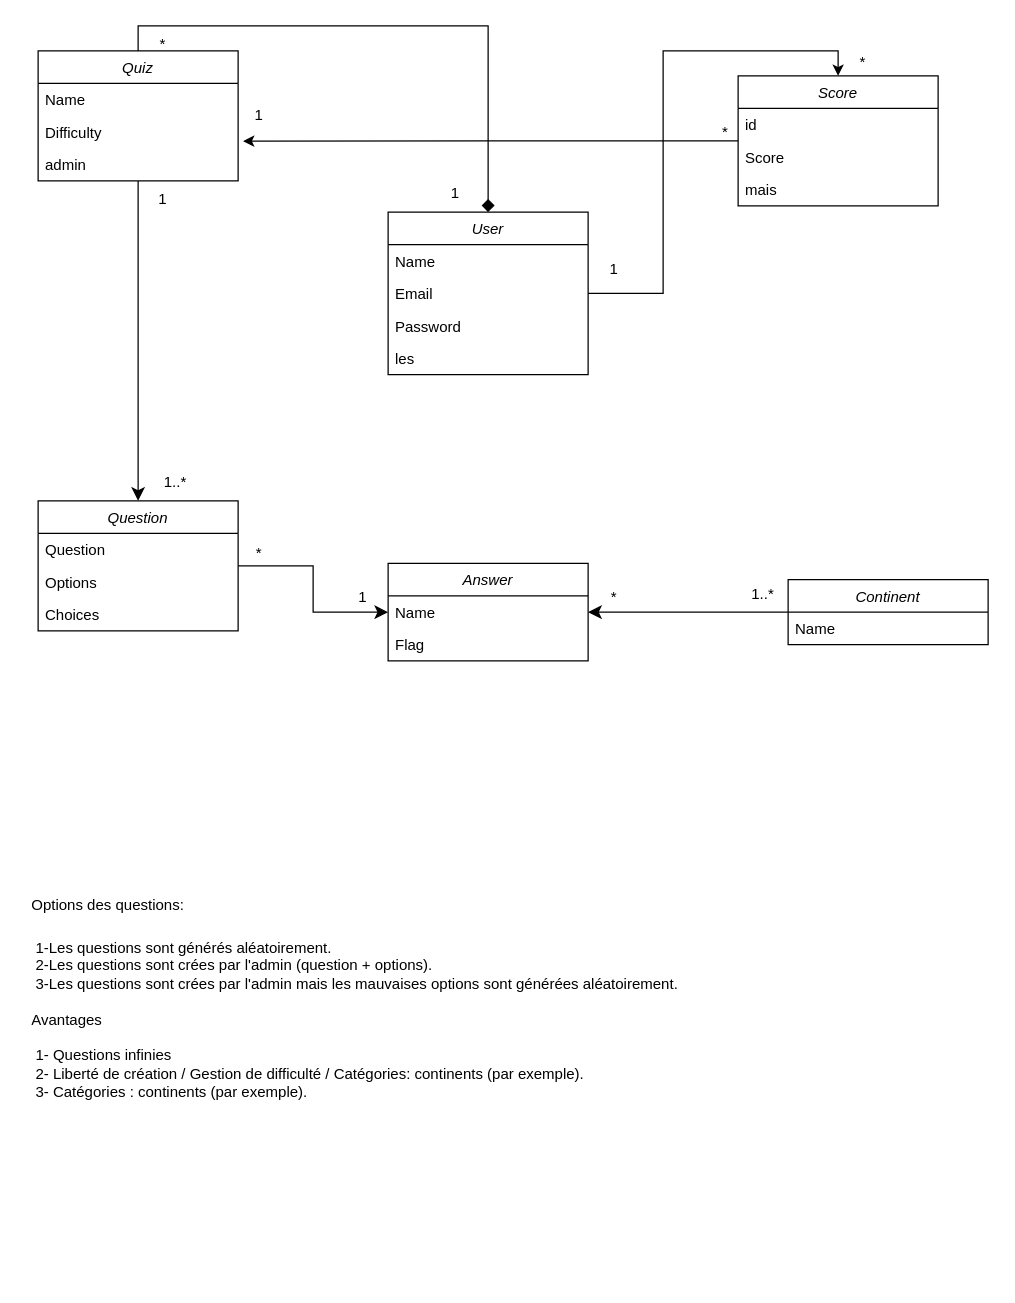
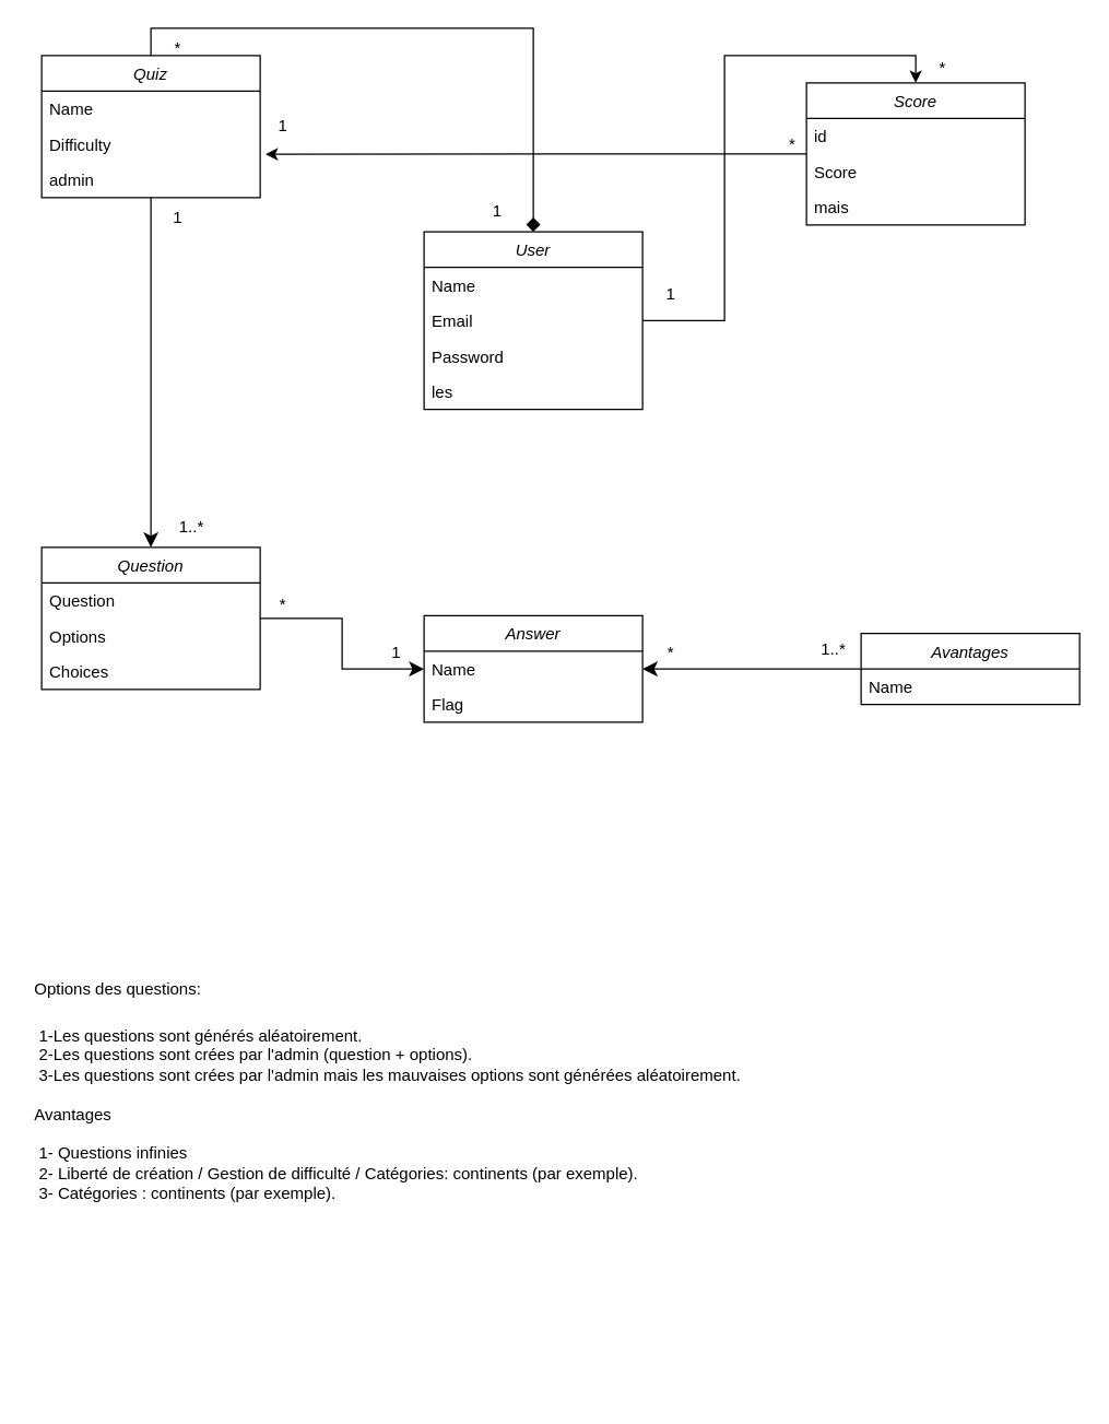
- <mxCell id="26" value="Continent" style="swimlane;fontStyle=2;align=center;verticalAlign=top;childLayout=stackLayout;horizontal=1;startSize=26;horizontalStack=0;resizeParent=1;resizeLast=0;collapsible=1;marginBottom=0;rounded=0;shadow=0;strokeWidth=1;" parent="1" vertex="1"><mxGeometry x="630" y="463" width="160" height="52" as="geometry"><mxRectangle x="230" y="140" width="160" height="26" as="alternateBounds" /></mxGeometry></mxCell>
+ <mxCell id="26" value="Avantages" style="swimlane;fontStyle=2;align=center;verticalAlign=top;childLayout=stackLayout;horizontal=1;startSize=26;horizontalStack=0;resizeParent=1;resizeLast=0;collapsible=1;marginBottom=0;rounded=0;shadow=0;strokeWidth=1;" parent="1" vertex="1"><mxGeometry x="630" y="463" width="160" height="52" as="geometry"><mxRectangle x="230" y="140" width="160" height="26" as="alternateBounds" /></mxGeometry></mxCell>
